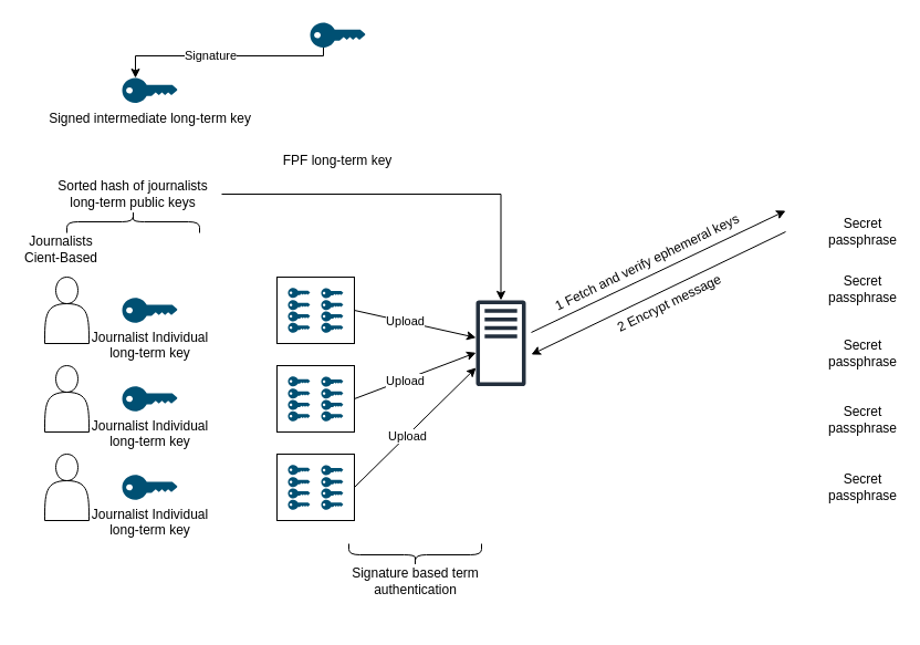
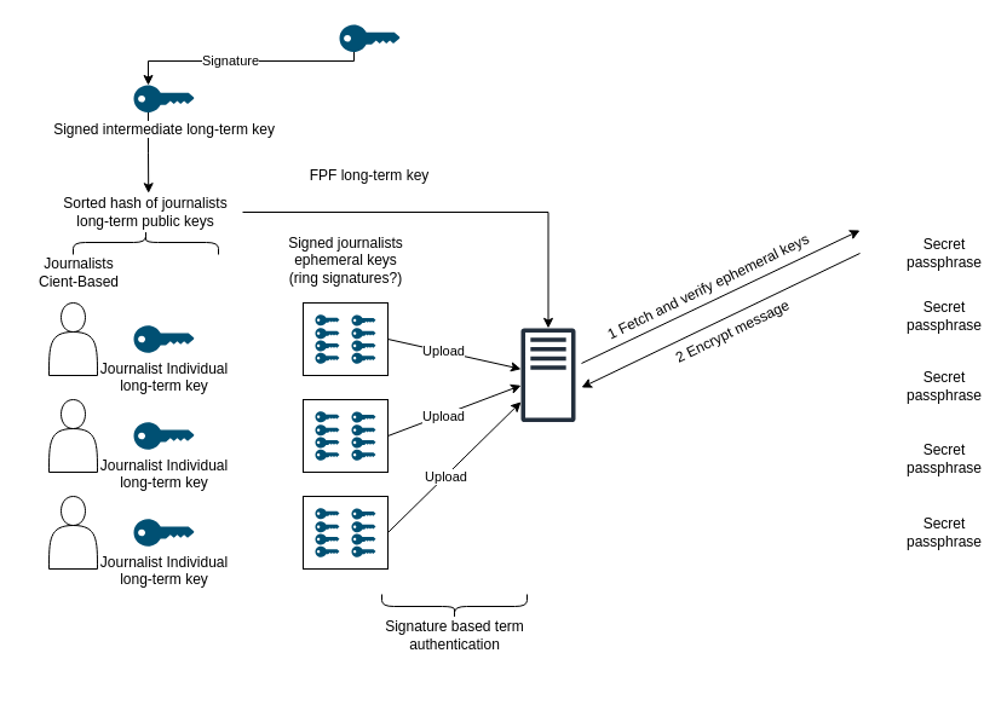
+ <mxCell id="10" style="edgeStyle=orthogonalEdgeStyle;rounded=0;orthogonalLoop=1;jettySize=auto;html=1;exitX=0.24;exitY=1;exitDx=0;exitDy=0;exitPerimeter=0;entryX=0.514;entryY=-0.026;entryDx=0;entryDy=0;entryPerimeter=0;" parent="1" source="11" target="17" edge="1"><mxGeometry relative="1" as="geometry" /></mxCell>
+ <mxCell id="52" value="Signed journalists ephemeral keys&lt;br&gt;(ring signatures?)" style="text;html=1;strokeColor=none;fillColor=none;align=center;verticalAlign=middle;whiteSpace=wrap;rounded=0;labelBackgroundColor=#FFFFFF;" parent="1" vertex="1"><mxGeometry x="227.5" y="200" width="115" height="30" as="geometry" /></mxCell>
- <mxCell id="5" value="Journalists&lt;br&gt;Cient-Based" style="text;html=1;strokeColor=none;fillColor=none;align=center;verticalAlign=middle;whiteSpace=wrap;rounded=0;" parent="1" vertex="1"><mxGeometry x="10" y="210" width="90" height="30" as="geometry" /></mxCell>
+ <mxCell id="5" value="Journalists&lt;br&gt;Cient-Based" style="text;html=1;strokeColor=none;fillColor=none;align=center;verticalAlign=middle;whiteSpace=wrap;rounded=0;" parent="1" vertex="1"><mxGeometry x="20" y="210" width="90" height="30" as="geometry" /></mxCell>
